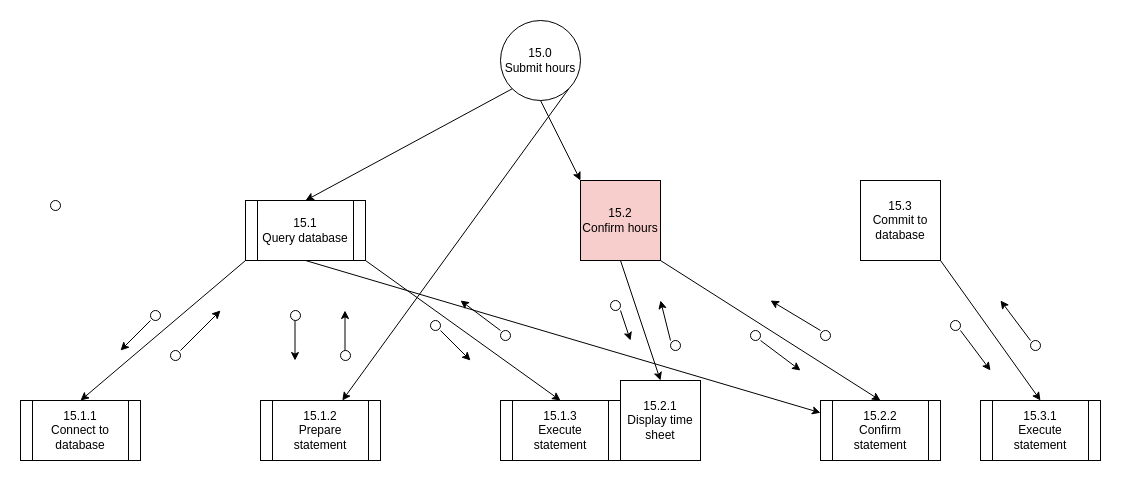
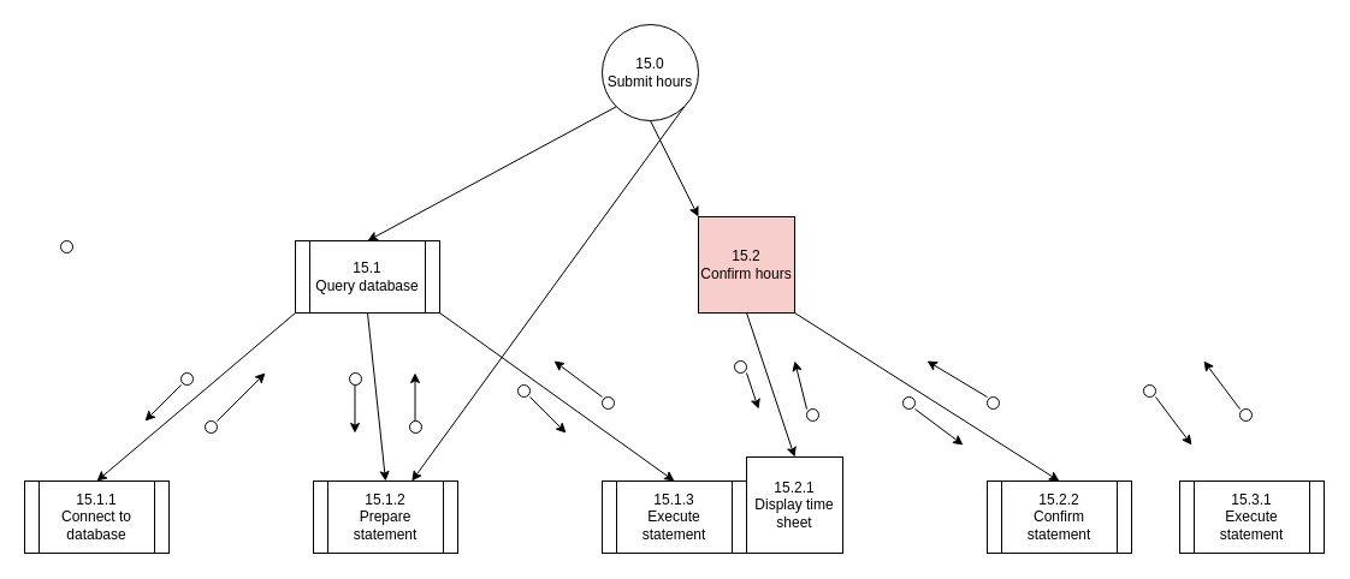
- <mxCell id="25" value="15.3&lt;br&gt;Commit to database" style="whiteSpace=wrap;html=1;aspect=fixed;" vertex="1" parent="1"><mxGeometry x="860" y="180" width="80" height="80" as="geometry" /></mxCell>
- <mxCell id="28" value="" style="endArrow=classic;html=1;exitX=1;exitY=1;exitDx=0;exitDy=0;entryX=0.5;entryY=0;entryDx=0;entryDy=0;" edge="1" parent="1" source="25" target="26"><mxGeometry width="50" height="50" relative="1" as="geometry"><mxPoint x="980" y="310" as="sourcePoint" /><mxPoint x="1030" y="260" as="targetPoint" /></mxGeometry></mxCell>
- <mxCell id="8" value="" style="endArrow=classic;html=1;exitX=0.5;exitY=1;exitDx=0;exitDy=0;" edge="1" parent="1" source="3" target="24"><mxGeometry width="50" height="50" relative="1" as="geometry"><mxPoint x="330" y="330" as="sourcePoint" /><mxPoint x="380" y="280" as="targetPoint" /></mxGeometry></mxCell>
+ <mxCell id="8" value="" style="endArrow=classic;html=1;exitX=0.5;exitY=1;exitDx=0;exitDy=0;entryX=0.5;entryY=0;entryDx=0;entryDy=0;" edge="1" parent="1" source="3" target="5"><mxGeometry width="50" height="50" relative="1" as="geometry"><mxPoint x="330" y="330" as="sourcePoint" /><mxPoint x="380" y="280" as="targetPoint" /></mxGeometry></mxCell>
